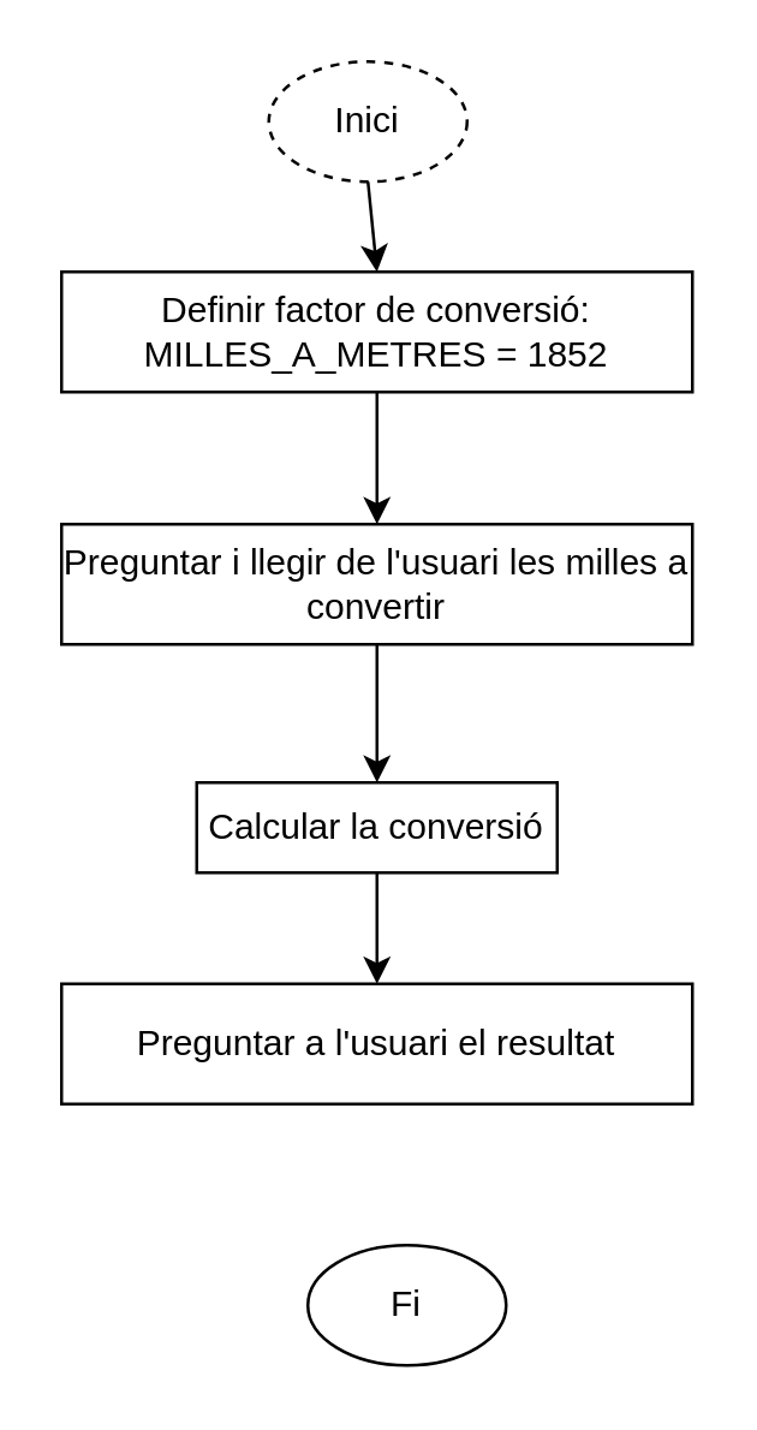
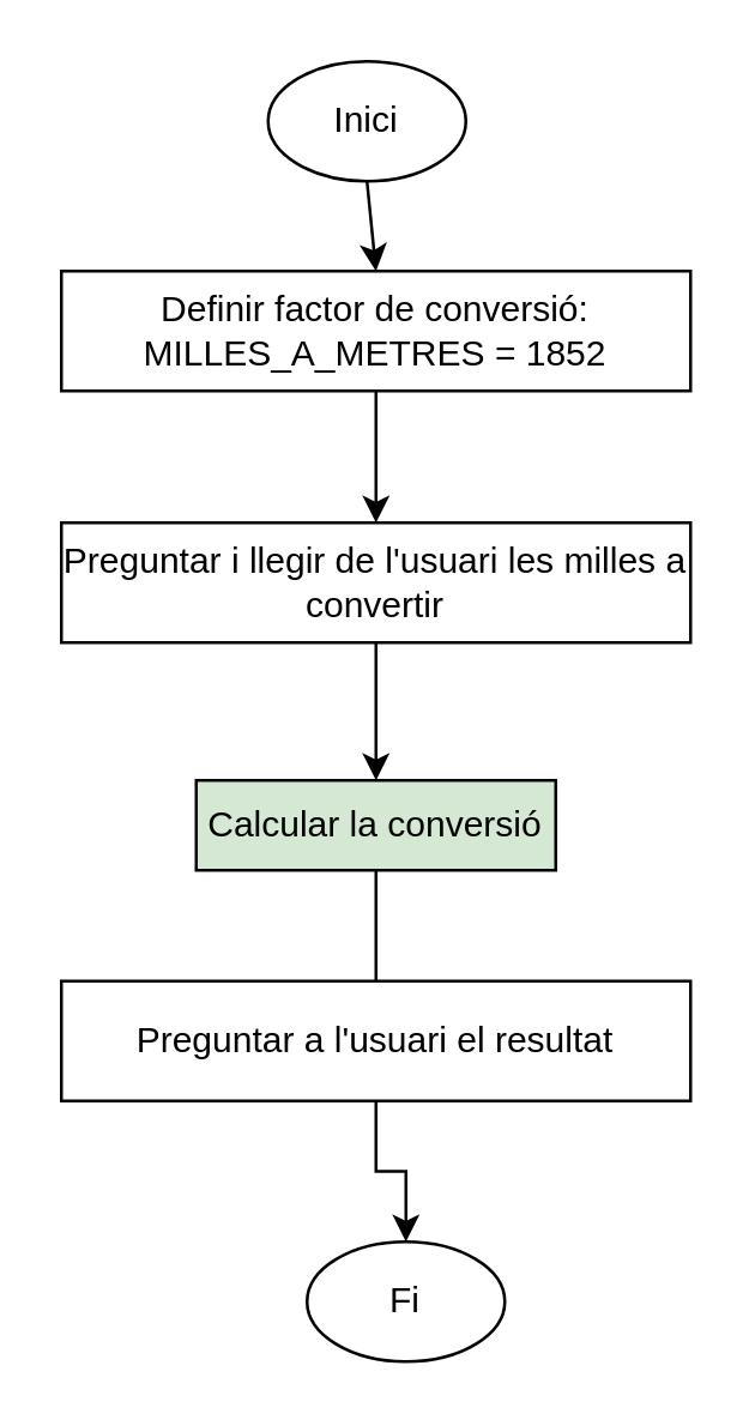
- <mxCell id="2" value="Inici" style="ellipse;whiteSpace=wrap;html=1;dashed=1;" vertex="1" parent="1"><mxGeometry x="89" y="20" width="66" height="40" as="geometry" /></mxCell>
+ <mxCell id="2" value="Inici" style="ellipse;whiteSpace=wrap;html=1;" vertex="1" parent="1"><mxGeometry x="89" y="20" width="66" height="40" as="geometry" /></mxCell>
- <mxCell id="9" value="Calcular la conversió" style="rounded=0;whiteSpace=wrap;html=1;" vertex="1" parent="1"><mxGeometry x="65" y="260" width="120" height="30" as="geometry" /></mxCell>
+ <mxCell id="9" value="Calcular la conversió" style="rounded=0;whiteSpace=wrap;html=1;fillColor=#d5e8d4;" vertex="1" parent="1"><mxGeometry x="65" y="260" width="120" height="30" as="geometry" /></mxCell>
- <mxCell id="8" value="" style="edgeStyle=orthogonalEdgeStyle;rounded=0;orthogonalLoop=1;jettySize=auto;html=1;" edge="1" parent="1" source="9" target="11"><mxGeometry relative="1" as="geometry" /></mxCell>
+ <mxCell id="8" value="" style="edgeStyle=orthogonalEdgeStyle;rounded=0;orthogonalLoop=1;jettySize=auto;html=1;endArrow=none;" edge="1" parent="1" source="9" target="11"><mxGeometry relative="1" as="geometry" /></mxCell>
+ <mxCell id="10" value="" style="edgeStyle=orthogonalEdgeStyle;rounded=0;orthogonalLoop=1;jettySize=auto;html=1;" edge="1" parent="1" source="11" target="3"><mxGeometry relative="1" as="geometry" /></mxCell>
